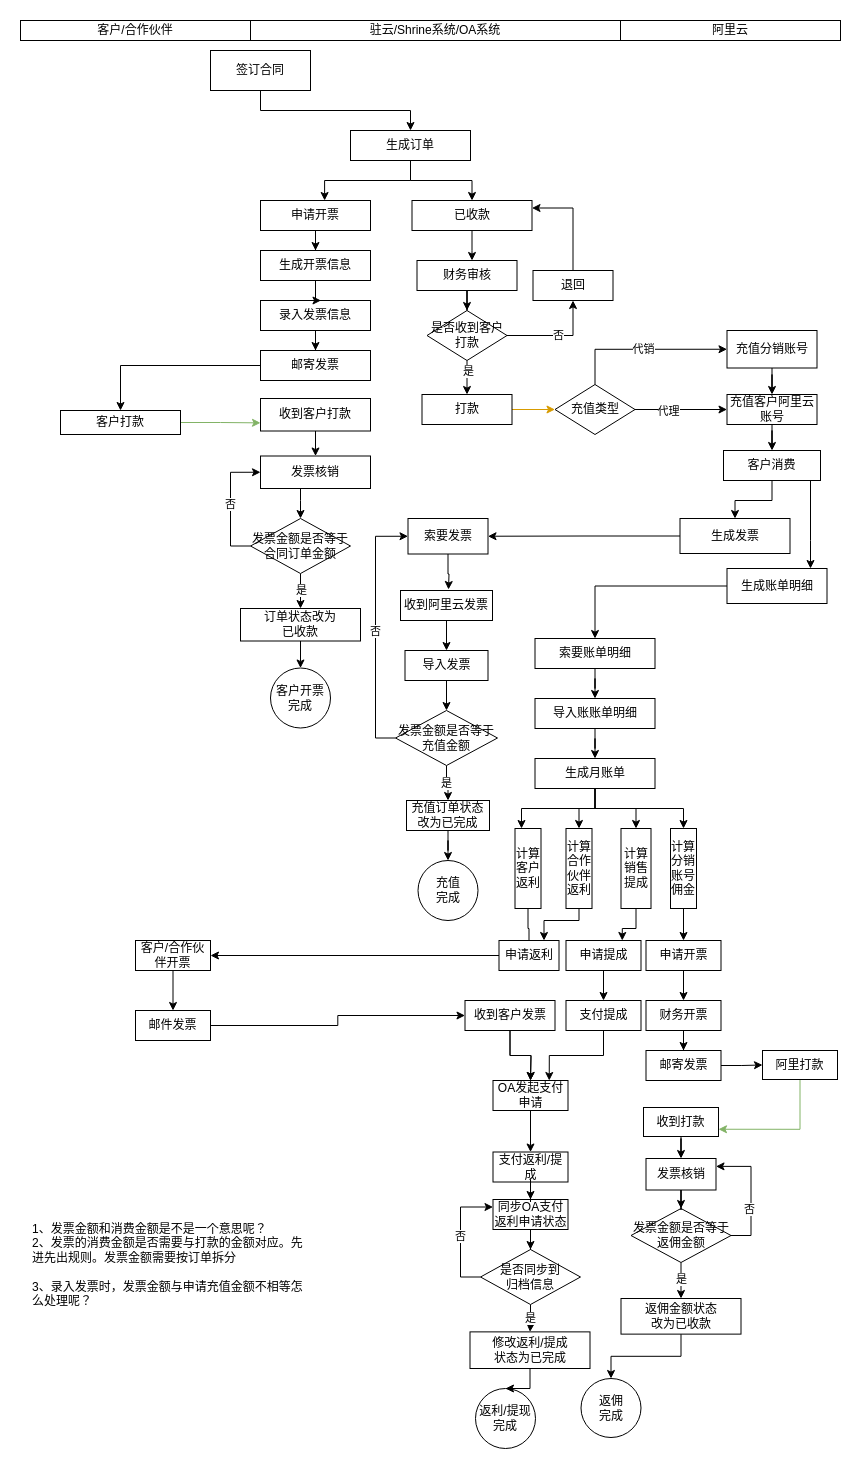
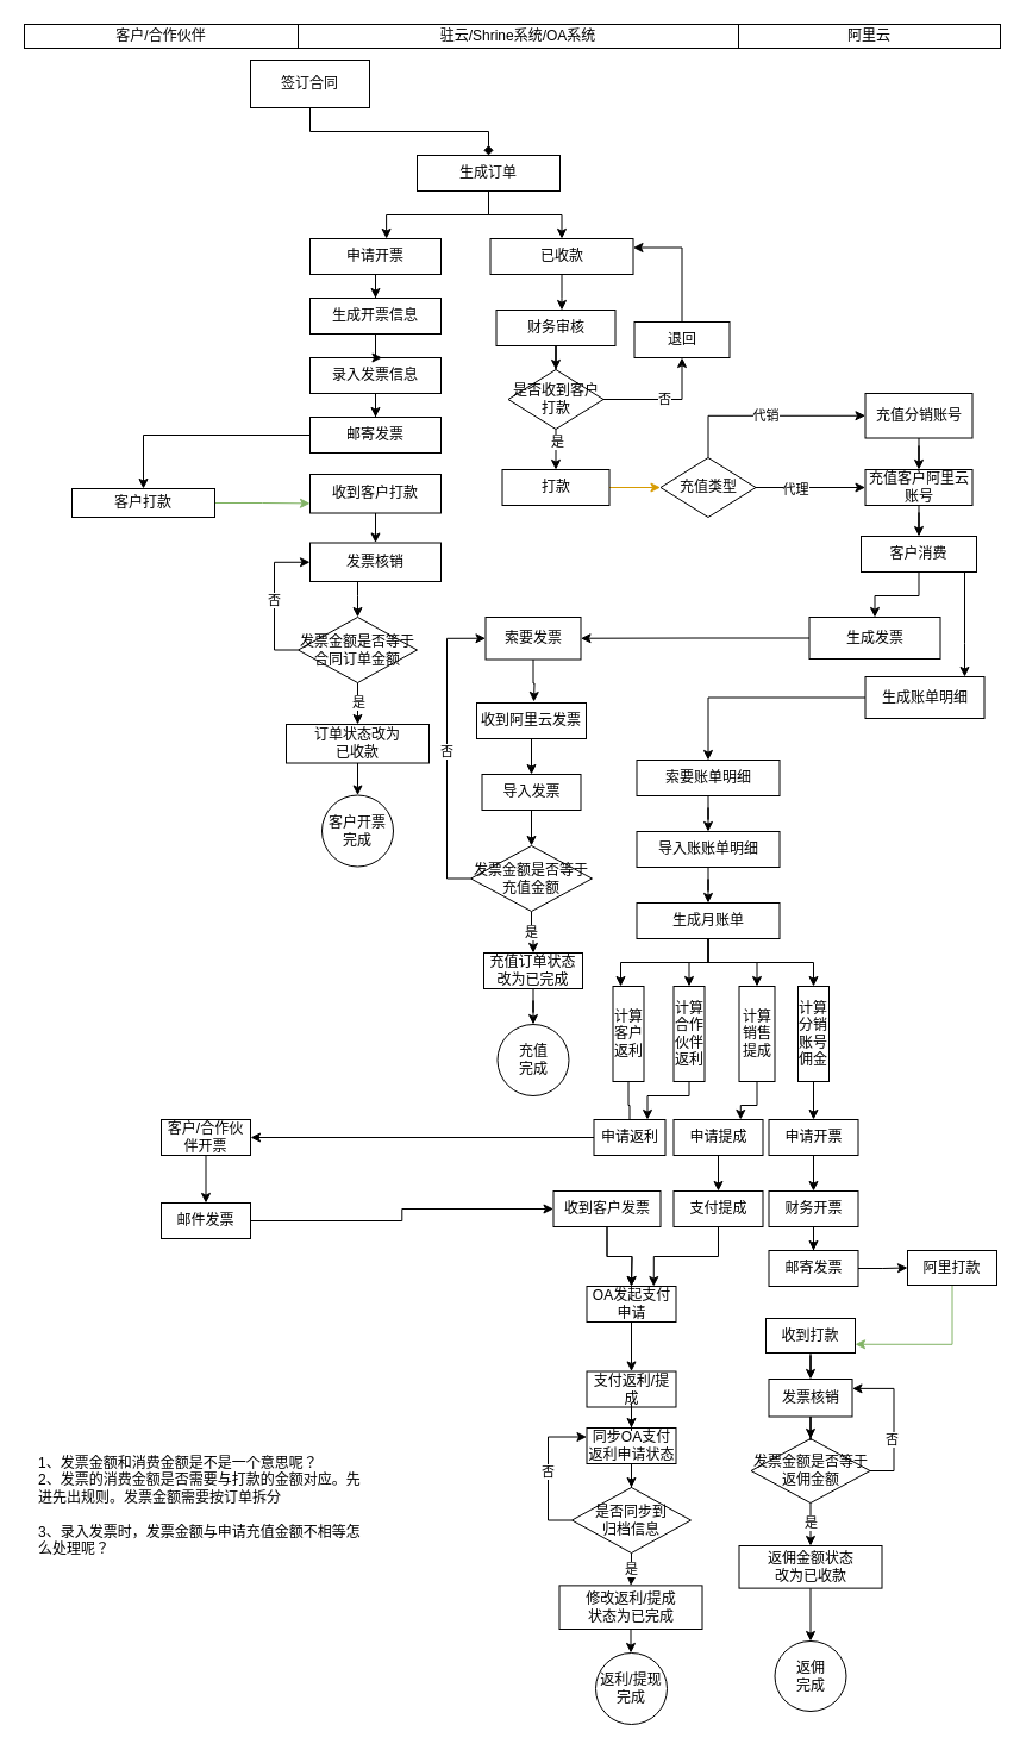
- <mxCell id="2" style="edgeStyle=orthogonalEdgeStyle;rounded=0;orthogonalLoop=1;jettySize=auto;html=1;exitX=0.5;exitY=1;exitDx=0;exitDy=0;entryX=0.5;entryY=0;entryDx=0;entryDy=0;" parent="1" source="3" target="6" edge="1"><mxGeometry relative="1" as="geometry" /></mxCell>
+ <mxCell id="2" style="edgeStyle=orthogonalEdgeStyle;rounded=0;orthogonalLoop=1;jettySize=auto;html=1;exitX=0.5;exitY=1;exitDx=0;exitDy=0;entryX=0.5;entryY=0;entryDx=0;entryDy=0;endArrow=diamond;" parent="1" source="3" target="6" edge="1"><mxGeometry relative="1" as="geometry" /></mxCell>
- <mxCell id="77" value="返佣&lt;br&gt;完成" style="ellipse;whiteSpace=wrap;html=1;aspect=fixed;" parent="1" vertex="1"><mxGeometry x="580.5" y="1378" width="60" height="59" as="geometry" /></mxCell>
+ <mxCell id="77" value="返佣&lt;br&gt;完成" style="ellipse;whiteSpace=wrap;html=1;aspect=fixed;" parent="1" vertex="1"><mxGeometry x="650.5" y="1378" width="60" height="59" as="geometry" /></mxCell>
- <mxCell id="100" value="返利/提现&lt;br&gt;完成" style="ellipse;whiteSpace=wrap;html=1;aspect=fixed;" parent="1" vertex="1"><mxGeometry x="475" y="1388" width="60" height="60" as="geometry" /></mxCell>
+ <mxCell id="100" value="返利/提现&lt;br&gt;完成" style="ellipse;whiteSpace=wrap;html=1;aspect=fixed;" parent="1" vertex="1"><mxGeometry x="500" y="1388" width="60" height="60" as="geometry" /></mxCell>
